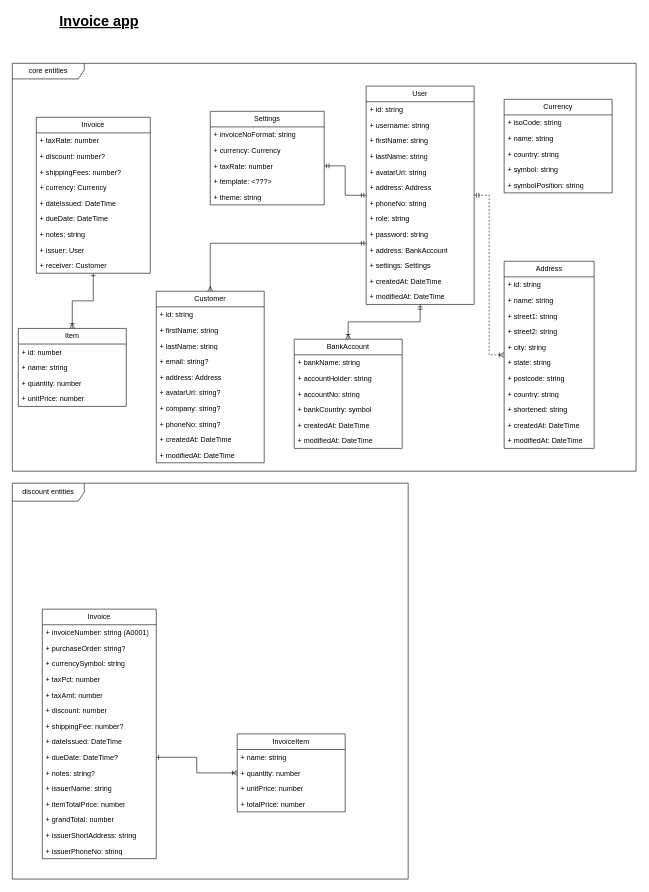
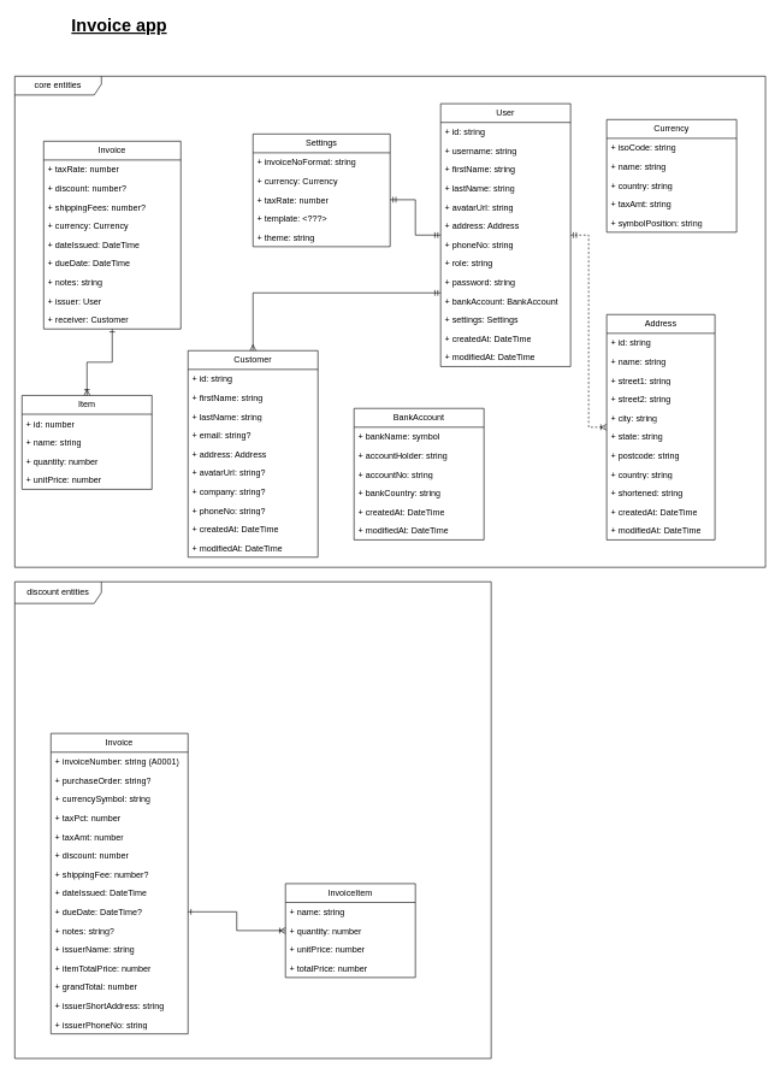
- <mxCell id="83" value="+ symbol: string" style="text;strokeColor=none;fillColor=none;align=left;verticalAlign=top;spacingLeft=4;spacingRight=4;overflow=hidden;rotatable=0;points=[[0,0.5],[1,0.5]];portConstraint=eastwest;whiteSpace=wrap;html=1;" parent="79" vertex="1"><mxGeometry y="104" width="180" height="26" as="geometry" /></mxCell>
+ <mxCell id="83" value="+ taxAmt: string" style="text;strokeColor=none;fillColor=none;align=left;verticalAlign=top;spacingLeft=4;spacingRight=4;overflow=hidden;rotatable=0;points=[[0,0.5],[1,0.5]];portConstraint=eastwest;whiteSpace=wrap;html=1;" parent="79" vertex="1"><mxGeometry y="104" width="180" height="26" as="geometry" /></mxCell>
- <mxCell id="99" value="+ address: BankAccount" style="text;strokeColor=none;fillColor=none;align=left;verticalAlign=top;spacingLeft=4;spacingRight=4;overflow=hidden;rotatable=0;points=[[0,0.5],[1,0.5]];portConstraint=eastwest;whiteSpace=wrap;html=1;" parent="89" vertex="1"><mxGeometry y="260" width="180" height="26" as="geometry" /></mxCell>
+ <mxCell id="99" value="+ bankAccount: BankAccount" style="text;strokeColor=none;fillColor=none;align=left;verticalAlign=top;spacingLeft=4;spacingRight=4;overflow=hidden;rotatable=0;points=[[0,0.5],[1,0.5]];portConstraint=eastwest;whiteSpace=wrap;html=1;" parent="89" vertex="1"><mxGeometry y="260" width="180" height="26" as="geometry" /></mxCell>
- <mxCell id="86" style="edgeStyle=orthogonalEdgeStyle;rounded=0;orthogonalLoop=1;jettySize=auto;html=1;entryX=0.5;entryY=0;entryDx=0;entryDy=0;startArrow=ERmandOne;startFill=0;endArrow=ERoneToMany;endFill=0;" parent="1" source="89" target="66" edge="1"><mxGeometry relative="1" as="geometry" /></mxCell>
- <mxCell id="67" value="+ bankName: string" style="text;strokeColor=none;fillColor=none;align=left;verticalAlign=top;spacingLeft=4;spacingRight=4;overflow=hidden;rotatable=0;points=[[0,0.5],[1,0.5]];portConstraint=eastwest;whiteSpace=wrap;html=1;" parent="66" vertex="1"><mxGeometry y="26" width="180" height="26" as="geometry" /></mxCell>
+ <mxCell id="67" value="+ bankName: symbol" style="text;strokeColor=none;fillColor=none;align=left;verticalAlign=top;spacingLeft=4;spacingRight=4;overflow=hidden;rotatable=0;points=[[0,0.5],[1,0.5]];portConstraint=eastwest;whiteSpace=wrap;html=1;" parent="66" vertex="1"><mxGeometry y="26" width="180" height="26" as="geometry" /></mxCell>
- <mxCell id="70" value="+ bankCountry: symbol" style="text;strokeColor=none;fillColor=none;align=left;verticalAlign=top;spacingLeft=4;spacingRight=4;overflow=hidden;rotatable=0;points=[[0,0.5],[1,0.5]];portConstraint=eastwest;whiteSpace=wrap;html=1;" parent="66" vertex="1"><mxGeometry y="104" width="180" height="26" as="geometry" /></mxCell>
+ <mxCell id="70" value="+ bankCountry: string" style="text;strokeColor=none;fillColor=none;align=left;verticalAlign=top;spacingLeft=4;spacingRight=4;overflow=hidden;rotatable=0;points=[[0,0.5],[1,0.5]];portConstraint=eastwest;whiteSpace=wrap;html=1;" parent="66" vertex="1"><mxGeometry y="104" width="180" height="26" as="geometry" /></mxCell>
